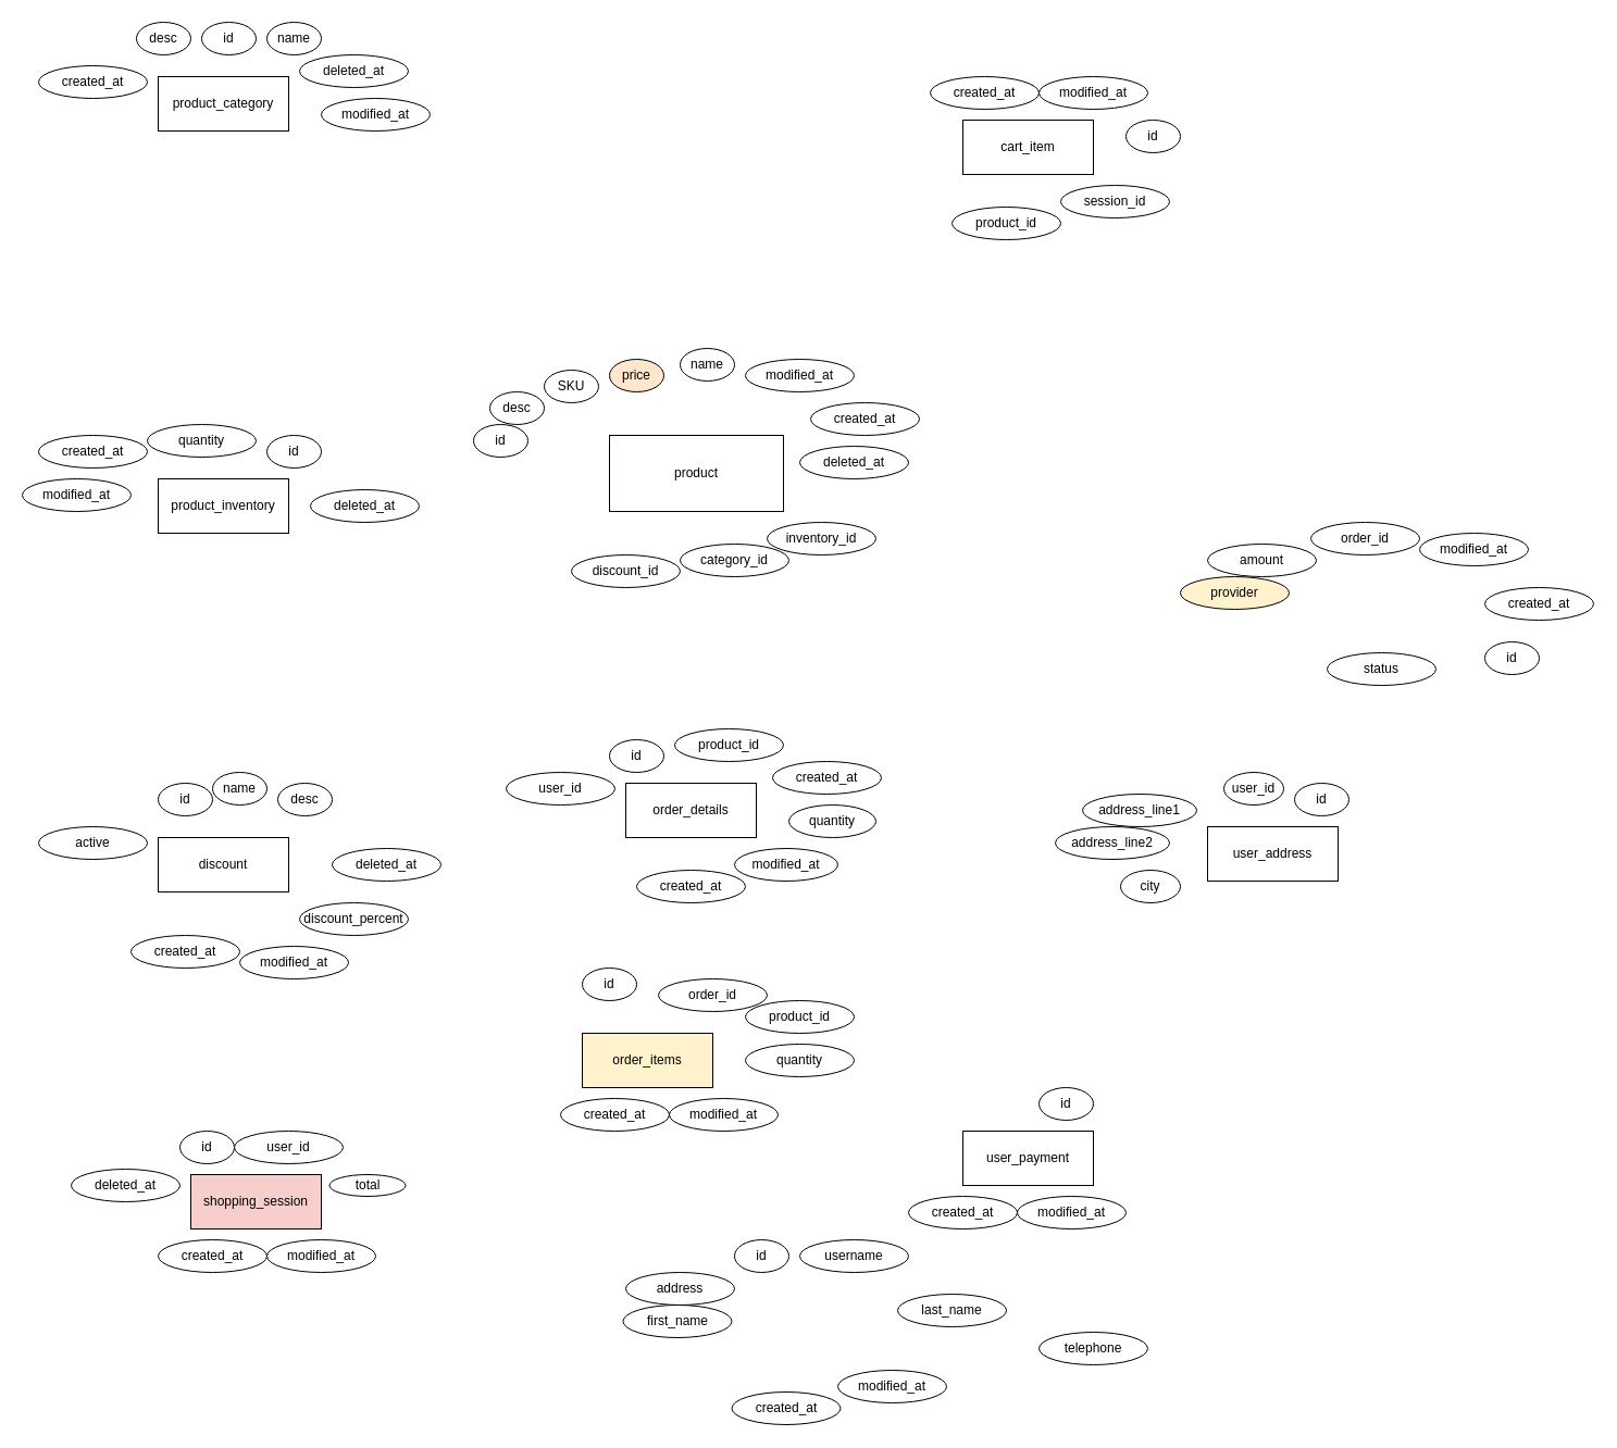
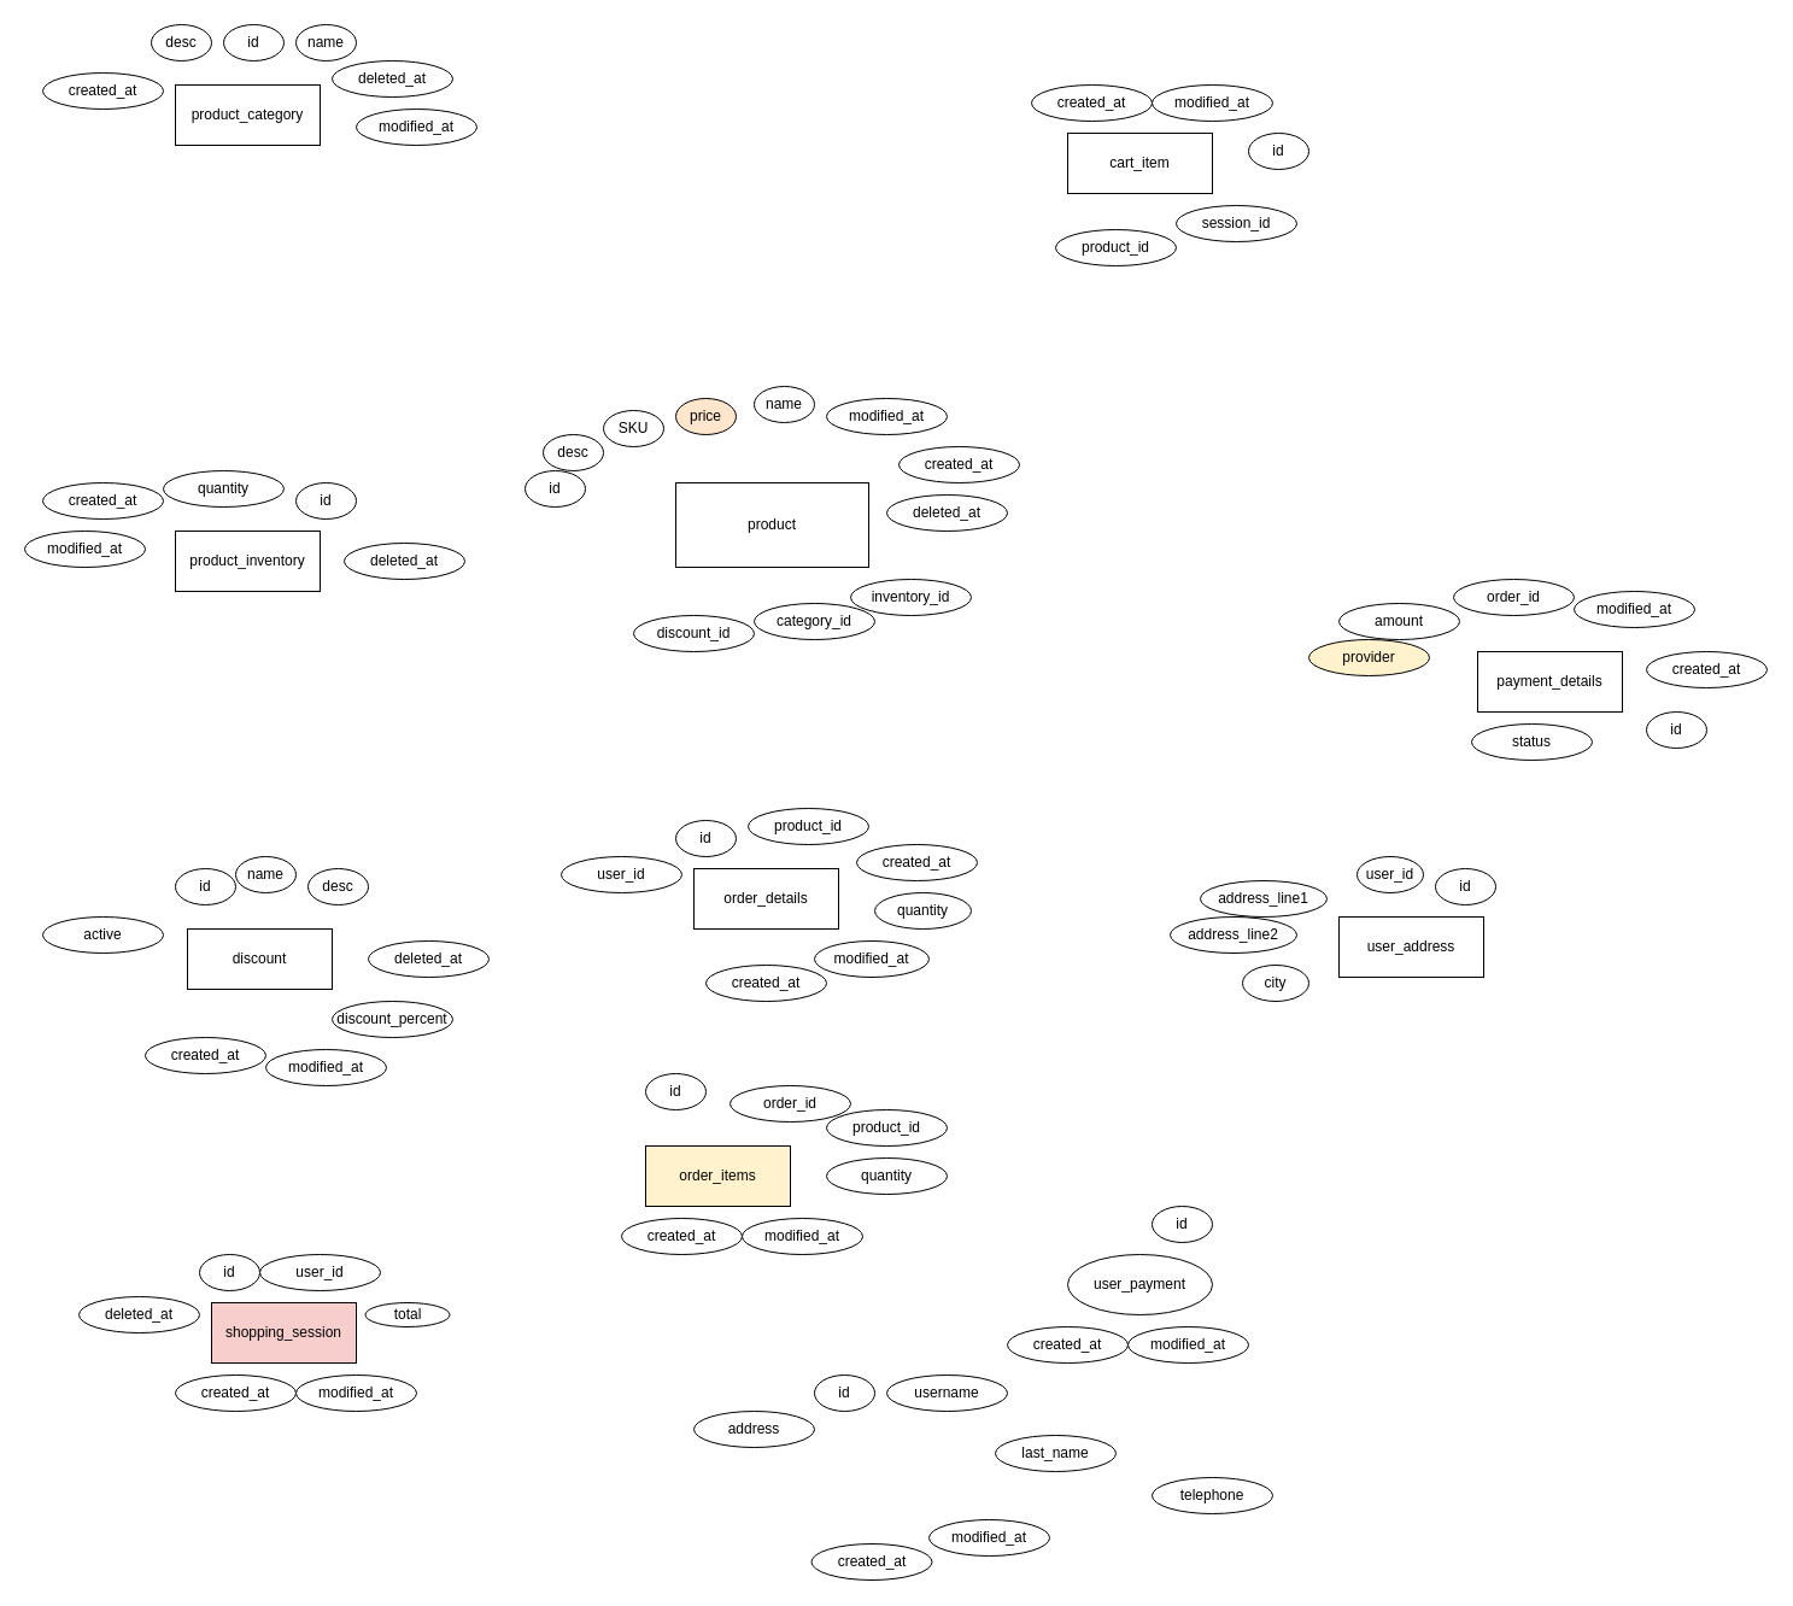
+ <mxCell id="10" value="payment_details" style="whiteSpace=wrap;html=1;align=center;" parent="1" vertex="1"><mxGeometry x="1225" y="540" width="120" height="50" as="geometry" /></mxCell>
- <mxCell id="4" value="discount" style="whiteSpace=wrap;html=1;align=center;" parent="1" vertex="1"><mxGeometry x="145" y="770" width="120" height="50" as="geometry" /></mxCell>
+ <mxCell id="4" value="discount" style="whiteSpace=wrap;html=1;align=center;" parent="1" vertex="1"><mxGeometry x="155" y="770" width="120" height="50" as="geometry" /></mxCell>
- <mxCell id="12" value="user_payment" style="whiteSpace=wrap;html=1;align=center;" parent="1" vertex="1"><mxGeometry x="885" y="1040" width="120" height="50" as="geometry" /></mxCell>
+ <mxCell id="12" value="user_payment" style="ellipse;whiteSpace=wrap;html=1;align=center;" parent="1" vertex="1"><mxGeometry x="885" y="1040" width="120" height="50" as="geometry" /></mxCell>
- <mxCell id="74" value="first_name" style="ellipse;whiteSpace=wrap;html=1;align=center;" vertex="1" parent="1"><mxGeometry x="572.5" y="1200" width="100" height="30" as="geometry" /></mxCell>
